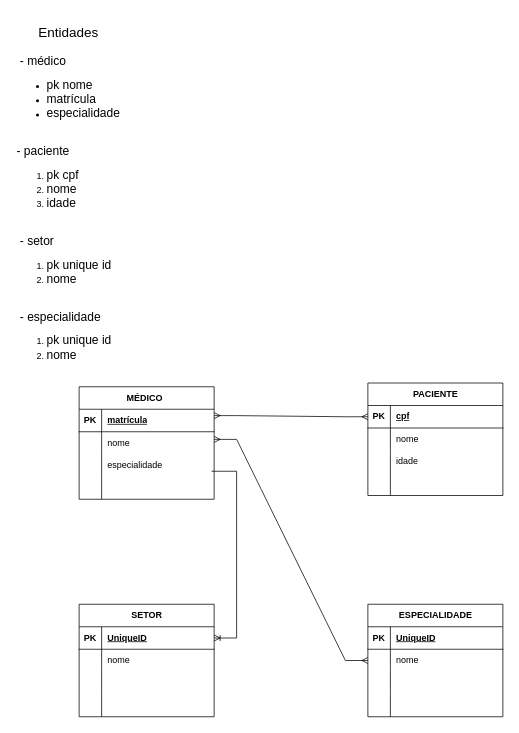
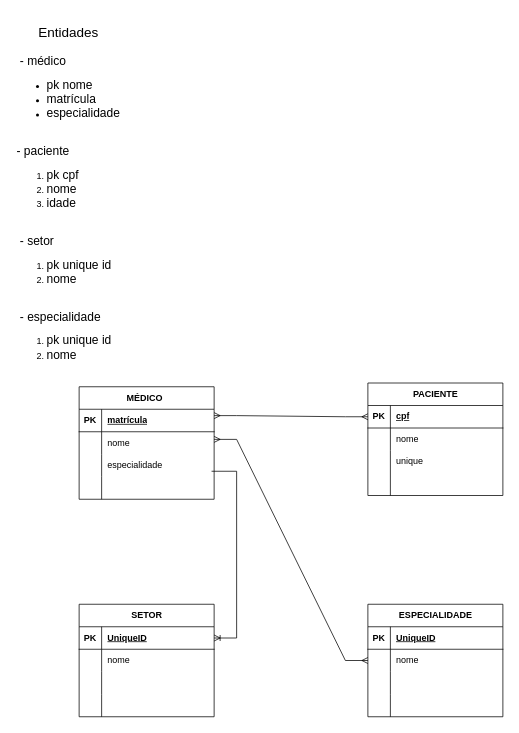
- <mxCell id="24" value="idade" style="shape=partialRectangle;connectable=0;fillColor=none;top=0;left=0;bottom=0;right=0;align=left;spacingLeft=6;overflow=hidden;whiteSpace=wrap;html=1;" vertex="1" parent="22"><mxGeometry x="30" width="150" height="30" as="geometry"><mxRectangle width="150" height="30" as="alternateBounds" /></mxGeometry></mxCell>
+ <mxCell id="24" value="unique" style="shape=partialRectangle;connectable=0;fillColor=none;top=0;left=0;bottom=0;right=0;align=left;spacingLeft=6;overflow=hidden;whiteSpace=wrap;html=1;" vertex="1" parent="22"><mxGeometry x="30" width="150" height="30" as="geometry"><mxRectangle width="150" height="30" as="alternateBounds" /></mxGeometry></mxCell>
